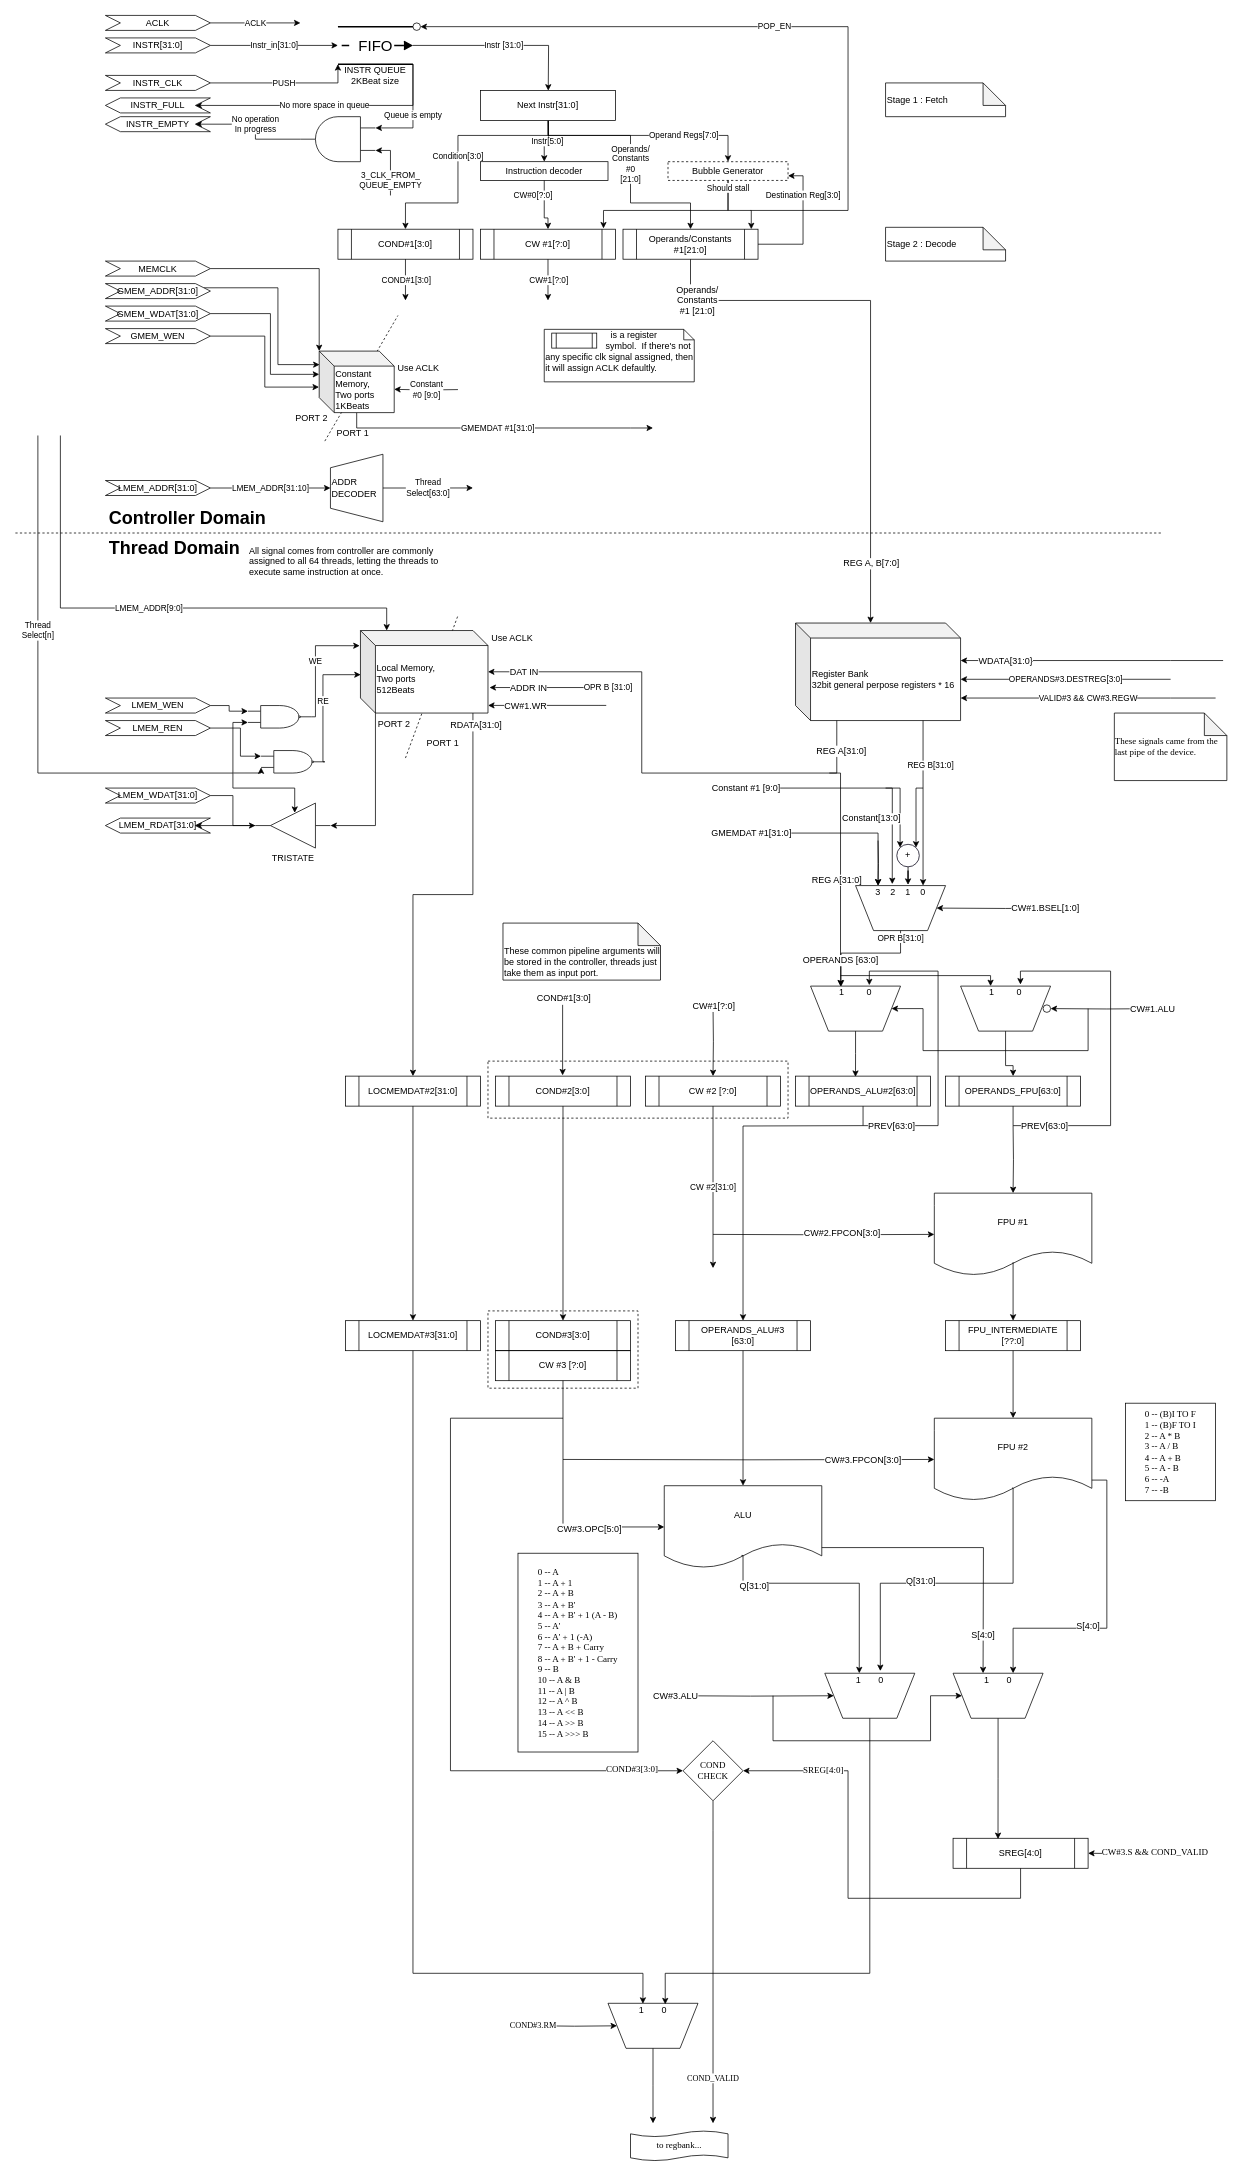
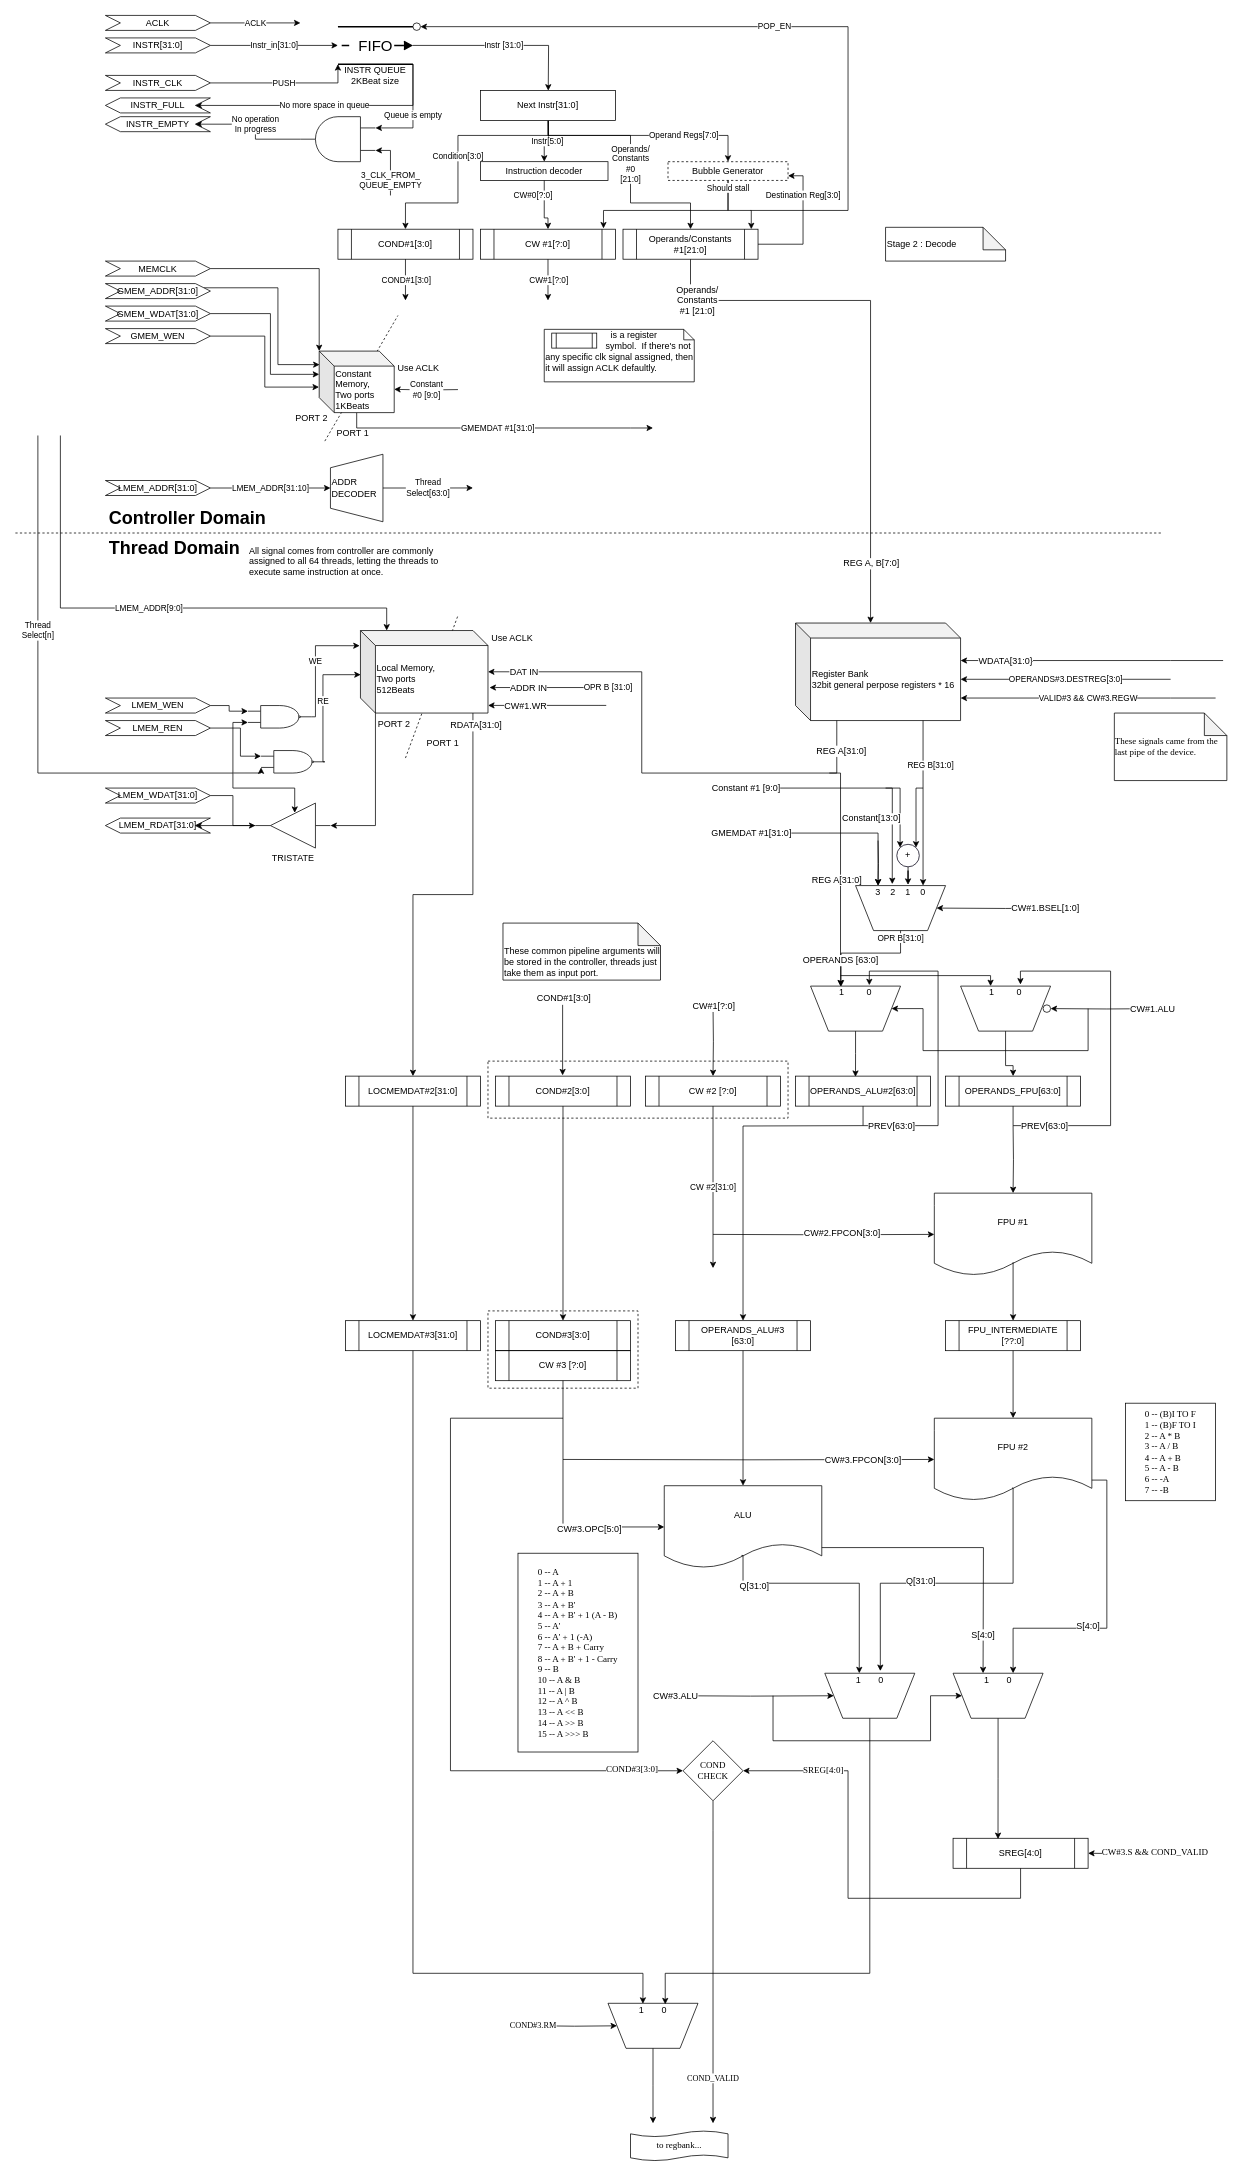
- <mxCell id="58" value="Stage 1 : Fetch" style="shape=note;whiteSpace=wrap;html=1;backgroundOutline=1;darkOpacity=0.05;rounded=0;fillColor=none;align=left;" parent="1" vertex="1"><mxGeometry x="1180" y="110" width="160" height="45" as="geometry" /></mxCell>
